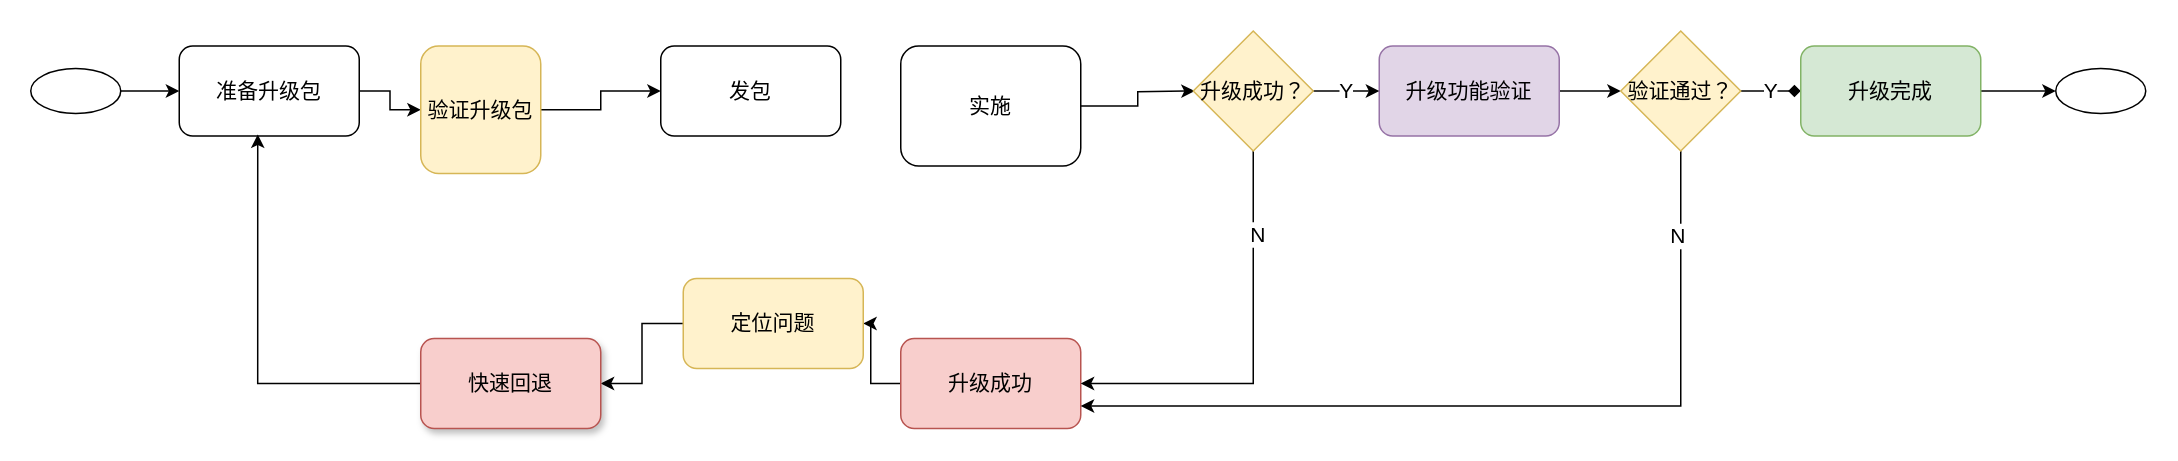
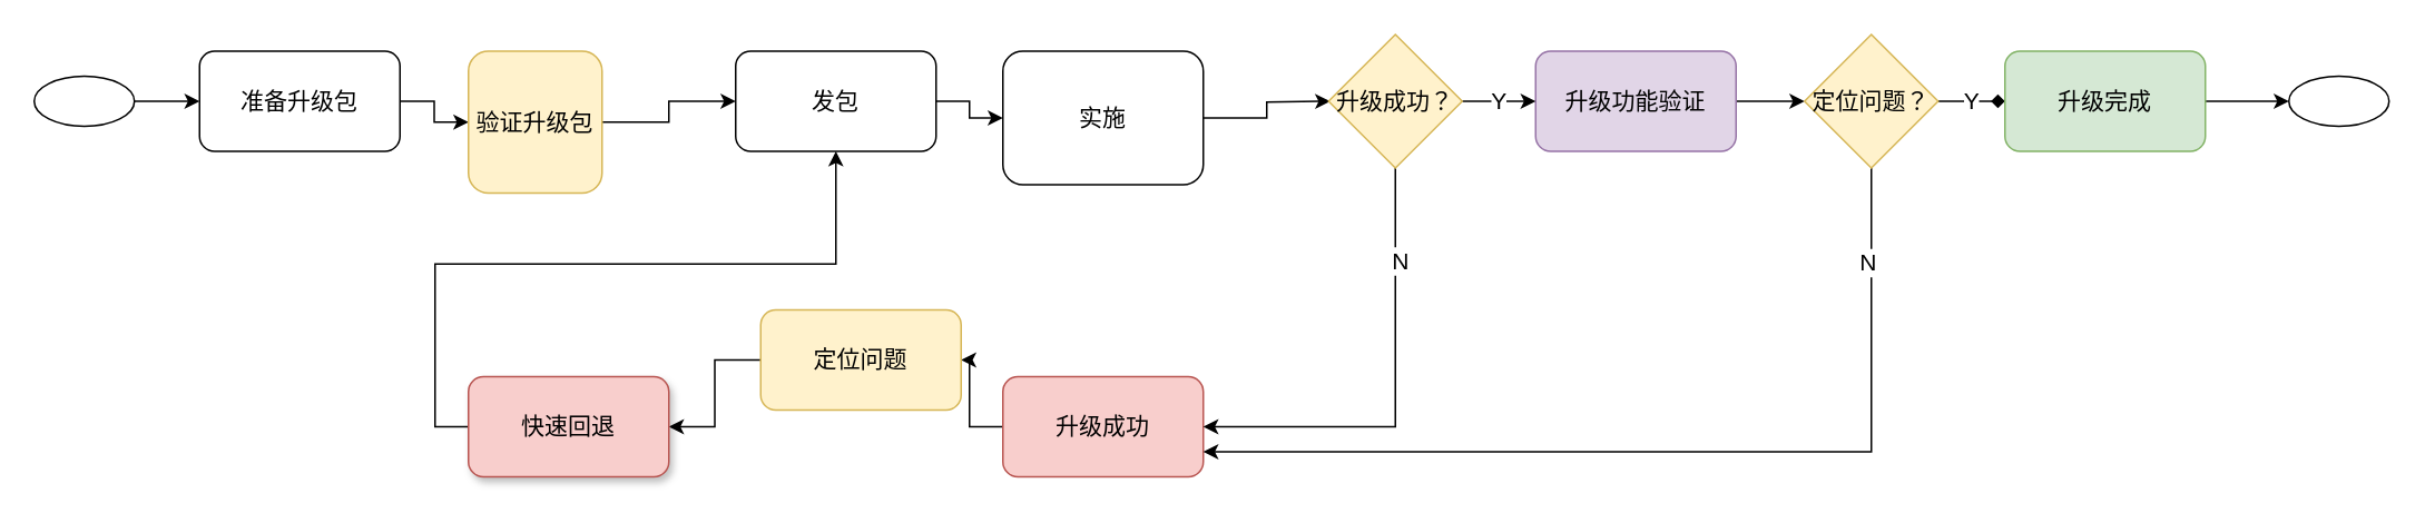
- <mxCell id="23" value="验证通过？" style="rhombus;whiteSpace=wrap;html=1;fontSize=14;fillColor=#fff2cc;strokeColor=#d6b656;" parent="1" vertex="1"><mxGeometry x="1080" y="20" width="80" height="80" as="geometry" /></mxCell>
+ <mxCell id="23" value="定位问题？" style="rhombus;whiteSpace=wrap;html=1;fontSize=14;fillColor=#fff2cc;strokeColor=#d6b656;" parent="1" vertex="1"><mxGeometry x="1080" y="20" width="80" height="80" as="geometry" /></mxCell>
+ <mxCell id="8" style="edgeStyle=orthogonalEdgeStyle;rounded=0;orthogonalLoop=1;jettySize=auto;html=1;exitX=1;exitY=0.5;exitDx=0;exitDy=0;entryX=0;entryY=0.5;entryDx=0;entryDy=0;fontSize=14;" parent="1" source="9" target="10" edge="1"><mxGeometry relative="1" as="geometry" /></mxCell>
- <mxCell id="28" style="edgeStyle=orthogonalEdgeStyle;rounded=0;orthogonalLoop=1;jettySize=auto;html=1;exitX=0;exitY=0.5;exitDx=0;exitDy=0;entryX=0.436;entryY=0.983;entryDx=0;entryDy=0;entryPerimeter=0;fontSize=14;" parent="1" source="29" target="5" edge="1"><mxGeometry relative="1" as="geometry" /></mxCell>
+ <mxCell id="28" style="edgeStyle=orthogonalEdgeStyle;rounded=0;orthogonalLoop=1;jettySize=auto;html=1;exitX=0;exitY=0.5;exitDx=0;exitDy=0;fontSize=14;" parent="1" source="29" target="9" edge="1"><mxGeometry relative="1" as="geometry" /></mxCell>
